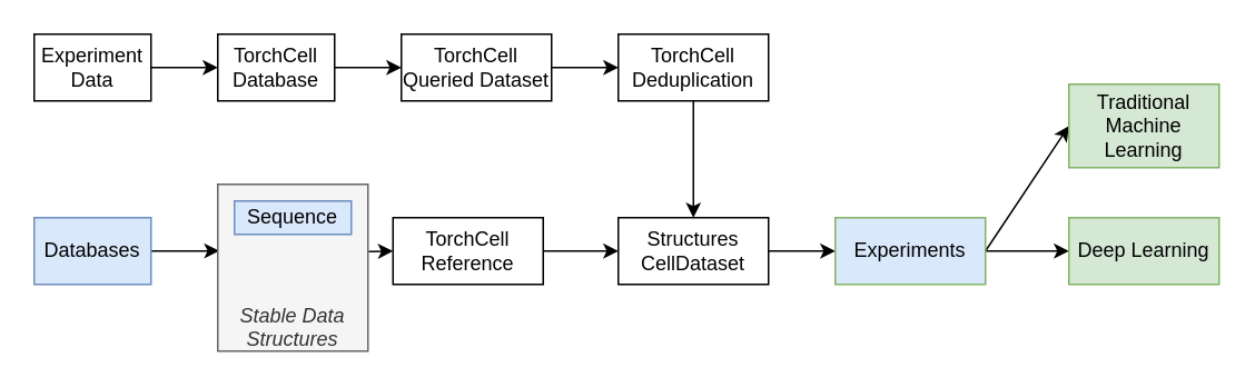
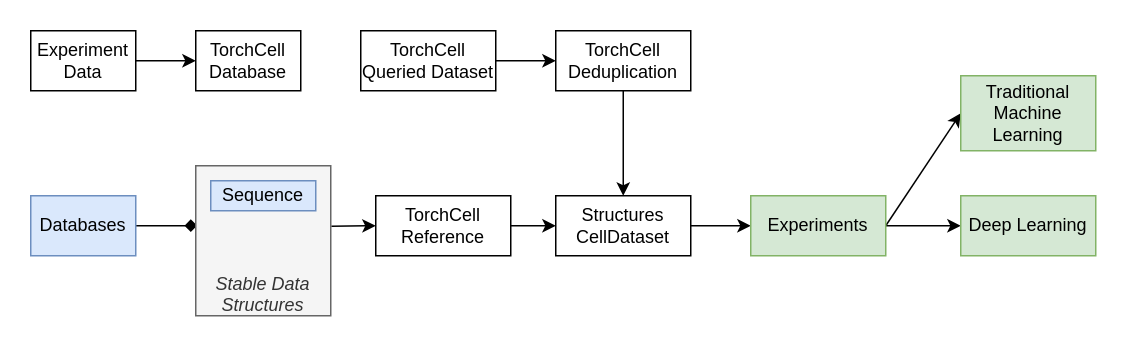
- <mxCell id="4" style="edgeStyle=none;html=1;exitX=1;exitY=0.5;exitDx=0;exitDy=0;entryX=0;entryY=0.5;entryDx=0;entryDy=0;" edge="1" parent="1" source="5" target="7"><mxGeometry relative="1" as="geometry" /></mxCell>
- <mxCell id="10" style="edgeStyle=none;html=1;exitX=1;exitY=0.5;exitDx=0;exitDy=0;entryX=0.01;entryY=0.399;entryDx=0;entryDy=0;entryPerimeter=0;" edge="1" parent="1" source="11" target="16"><mxGeometry relative="1" as="geometry" /></mxCell>
+ <mxCell id="10" style="edgeStyle=none;html=1;exitX=1;exitY=0.5;exitDx=0;exitDy=0;entryX=0.01;entryY=0.399;entryDx=0;entryDy=0;entryPerimeter=0;endArrow=diamond;" edge="1" parent="1" source="11" target="16"><mxGeometry relative="1" as="geometry" /></mxCell>
- <mxCell id="14" value="TorchCell Reference" style="rounded=0;whiteSpace=wrap;html=1;" vertex="1" parent="1"><mxGeometry x="235" y="130" width="90" height="40" as="geometry" /></mxCell>
+ <mxCell id="14" value="TorchCell Reference" style="rounded=0;whiteSpace=wrap;html=1;" vertex="1" parent="1"><mxGeometry x="250" y="130" width="90" height="40" as="geometry" /></mxCell>
- <mxCell id="22" value="Experiments" style="rounded=0;whiteSpace=wrap;html=1;fillColor=#dae8fc;strokeColor=#82b366;" vertex="1" parent="1"><mxGeometry x="500" y="130" width="90" height="40" as="geometry" /></mxCell>
+ <mxCell id="22" value="Experiments" style="rounded=0;whiteSpace=wrap;html=1;fillColor=#d5e8d4;strokeColor=#82b366;" vertex="1" parent="1"><mxGeometry x="500" y="130" width="90" height="40" as="geometry" /></mxCell>
